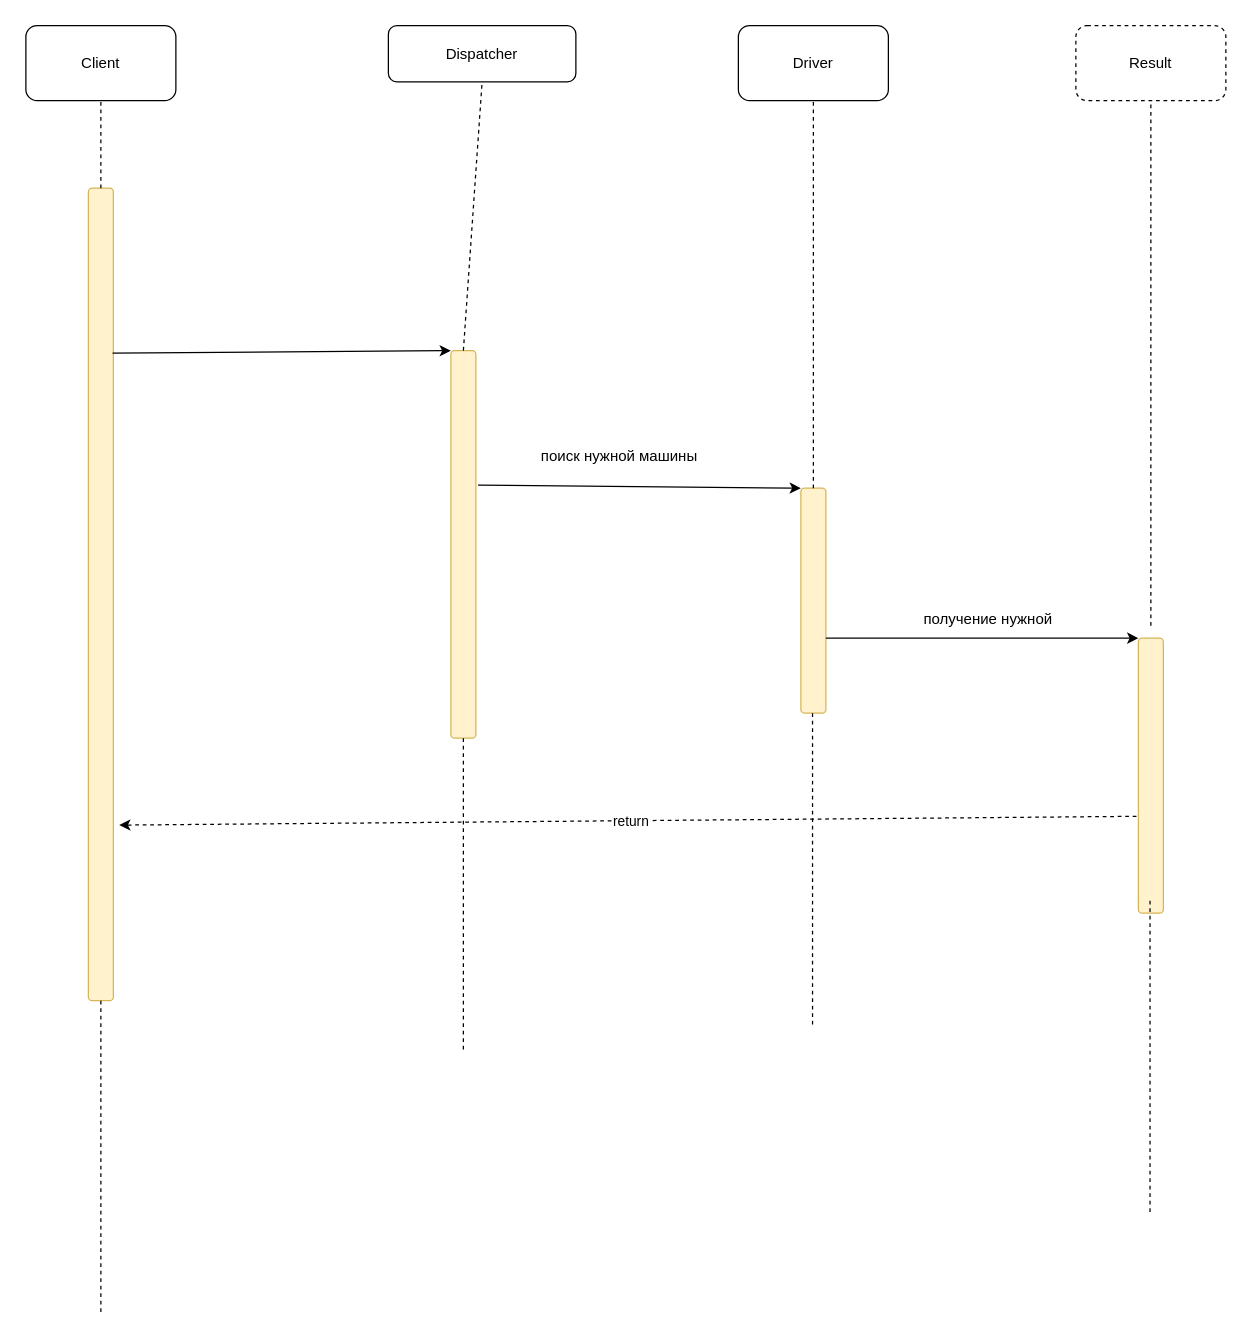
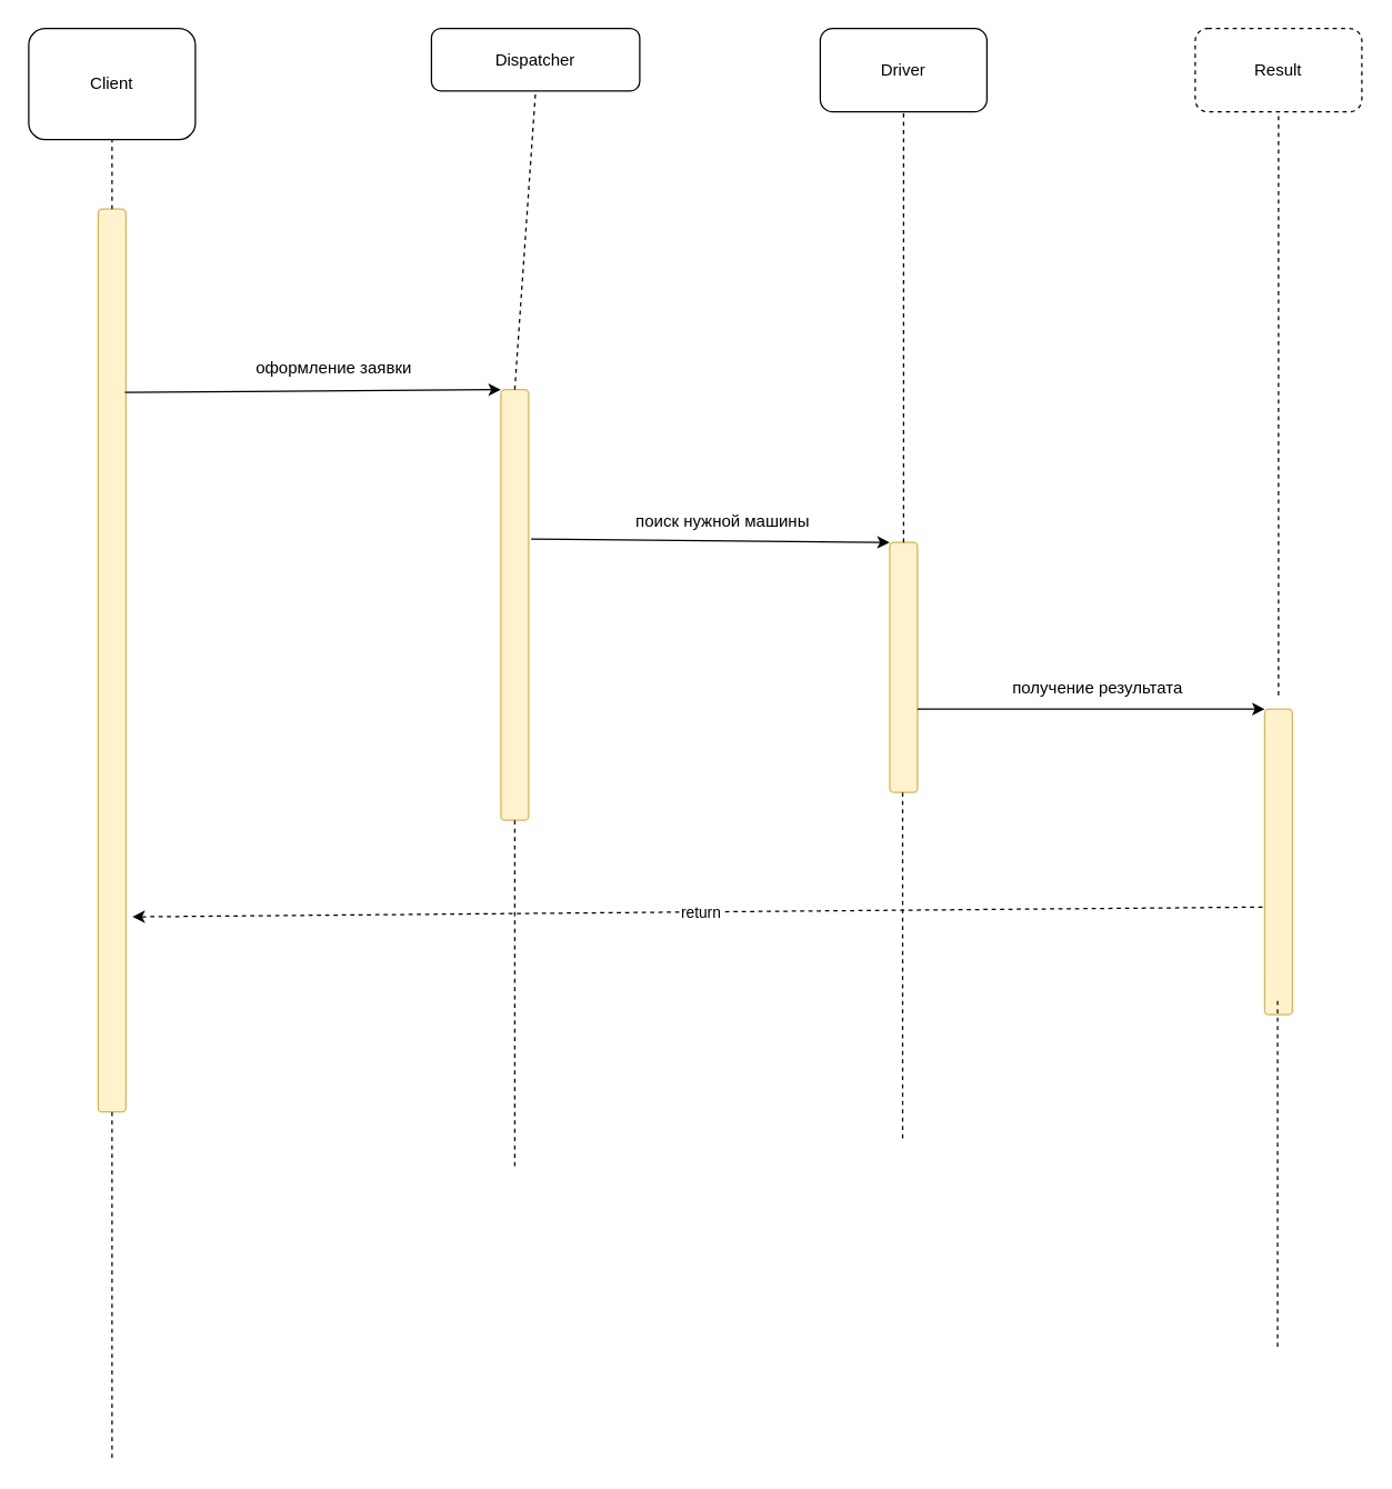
- <mxCell id="3" value="Client" style="rounded=1;whiteSpace=wrap;html=1;" parent="1" vertex="1"><mxGeometry x="20" y="20" width="120" height="60" as="geometry" /></mxCell>
+ <mxCell id="3" value="Client" style="rounded=1;whiteSpace=wrap;html=1;" parent="1" vertex="1"><mxGeometry x="20" y="20" width="120" height="80" as="geometry" /></mxCell>
+ <mxCell id="5" value="оформление заявки" style="text;html=1;strokeColor=none;fillColor=none;align=center;verticalAlign=middle;whiteSpace=wrap;rounded=0;" parent="1" vertex="1"><mxGeometry x="170" y="250" width="140" height="30" as="geometry" /></mxCell>
- <mxCell id="9" value="поиск нужной машины" style="text;html=1;strokeColor=none;fillColor=none;align=center;verticalAlign=middle;whiteSpace=wrap;rounded=0;" parent="1" vertex="1"><mxGeometry x="425" y="350" width="140" height="30" as="geometry" /></mxCell>
+ <mxCell id="9" value="поиск нужной машины" style="text;html=1;strokeColor=none;fillColor=none;align=center;verticalAlign=middle;whiteSpace=wrap;rounded=0;" parent="1" vertex="1"><mxGeometry x="450" y="360" width="140" height="30" as="geometry" /></mxCell>
- <mxCell id="15" value="получение нужной" style="text;html=1;strokeColor=none;fillColor=none;align=center;verticalAlign=middle;whiteSpace=wrap;rounded=0;" parent="1" vertex="1"><mxGeometry x="720" y="480" width="140" height="30" as="geometry" /></mxCell>
+ <mxCell id="15" value="получение результата" style="text;html=1;strokeColor=none;fillColor=none;align=center;verticalAlign=middle;whiteSpace=wrap;rounded=0;" parent="1" vertex="1"><mxGeometry x="720" y="480" width="140" height="30" as="geometry" /></mxCell>
